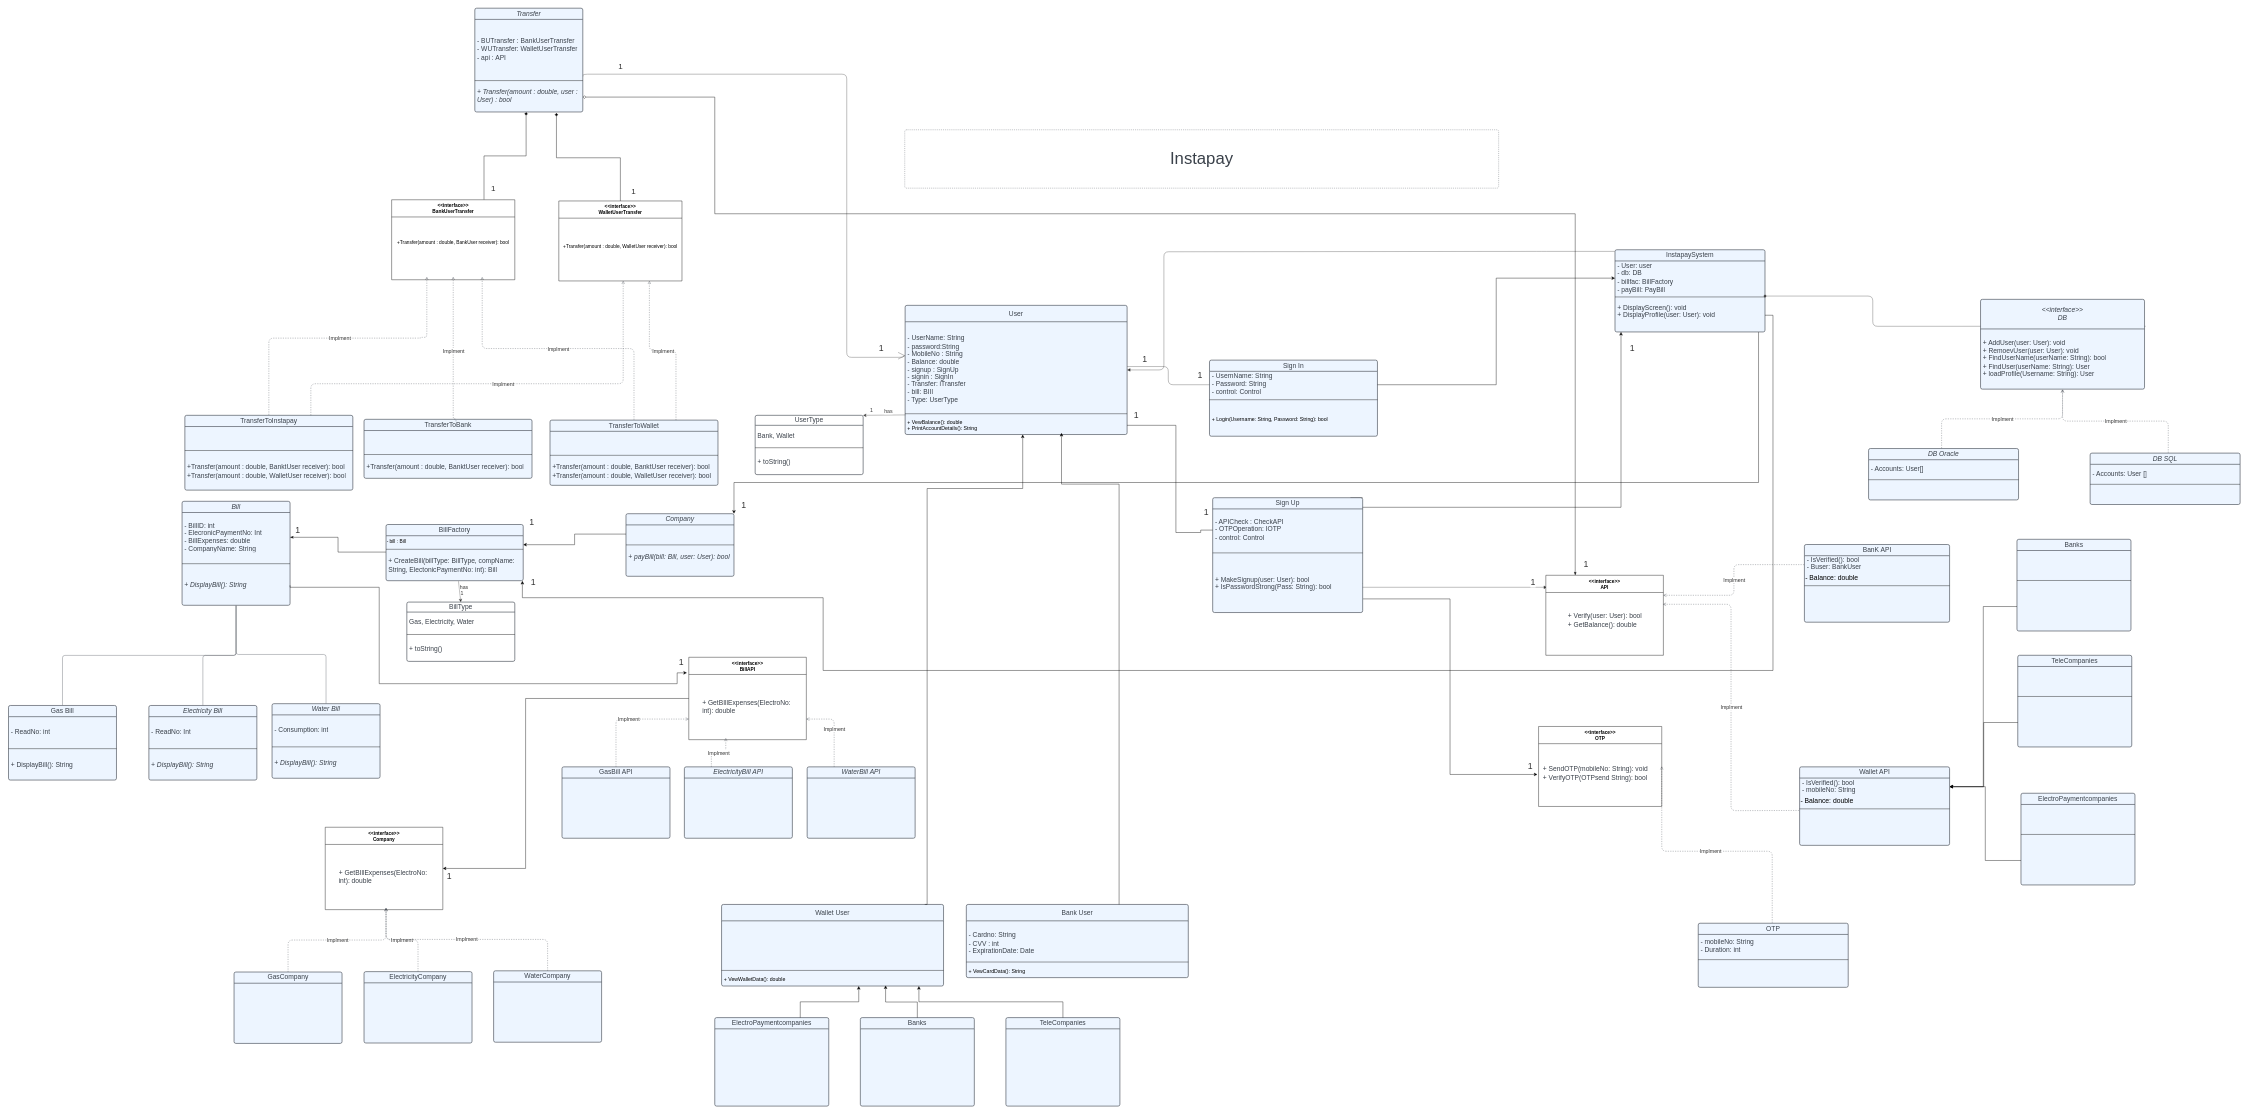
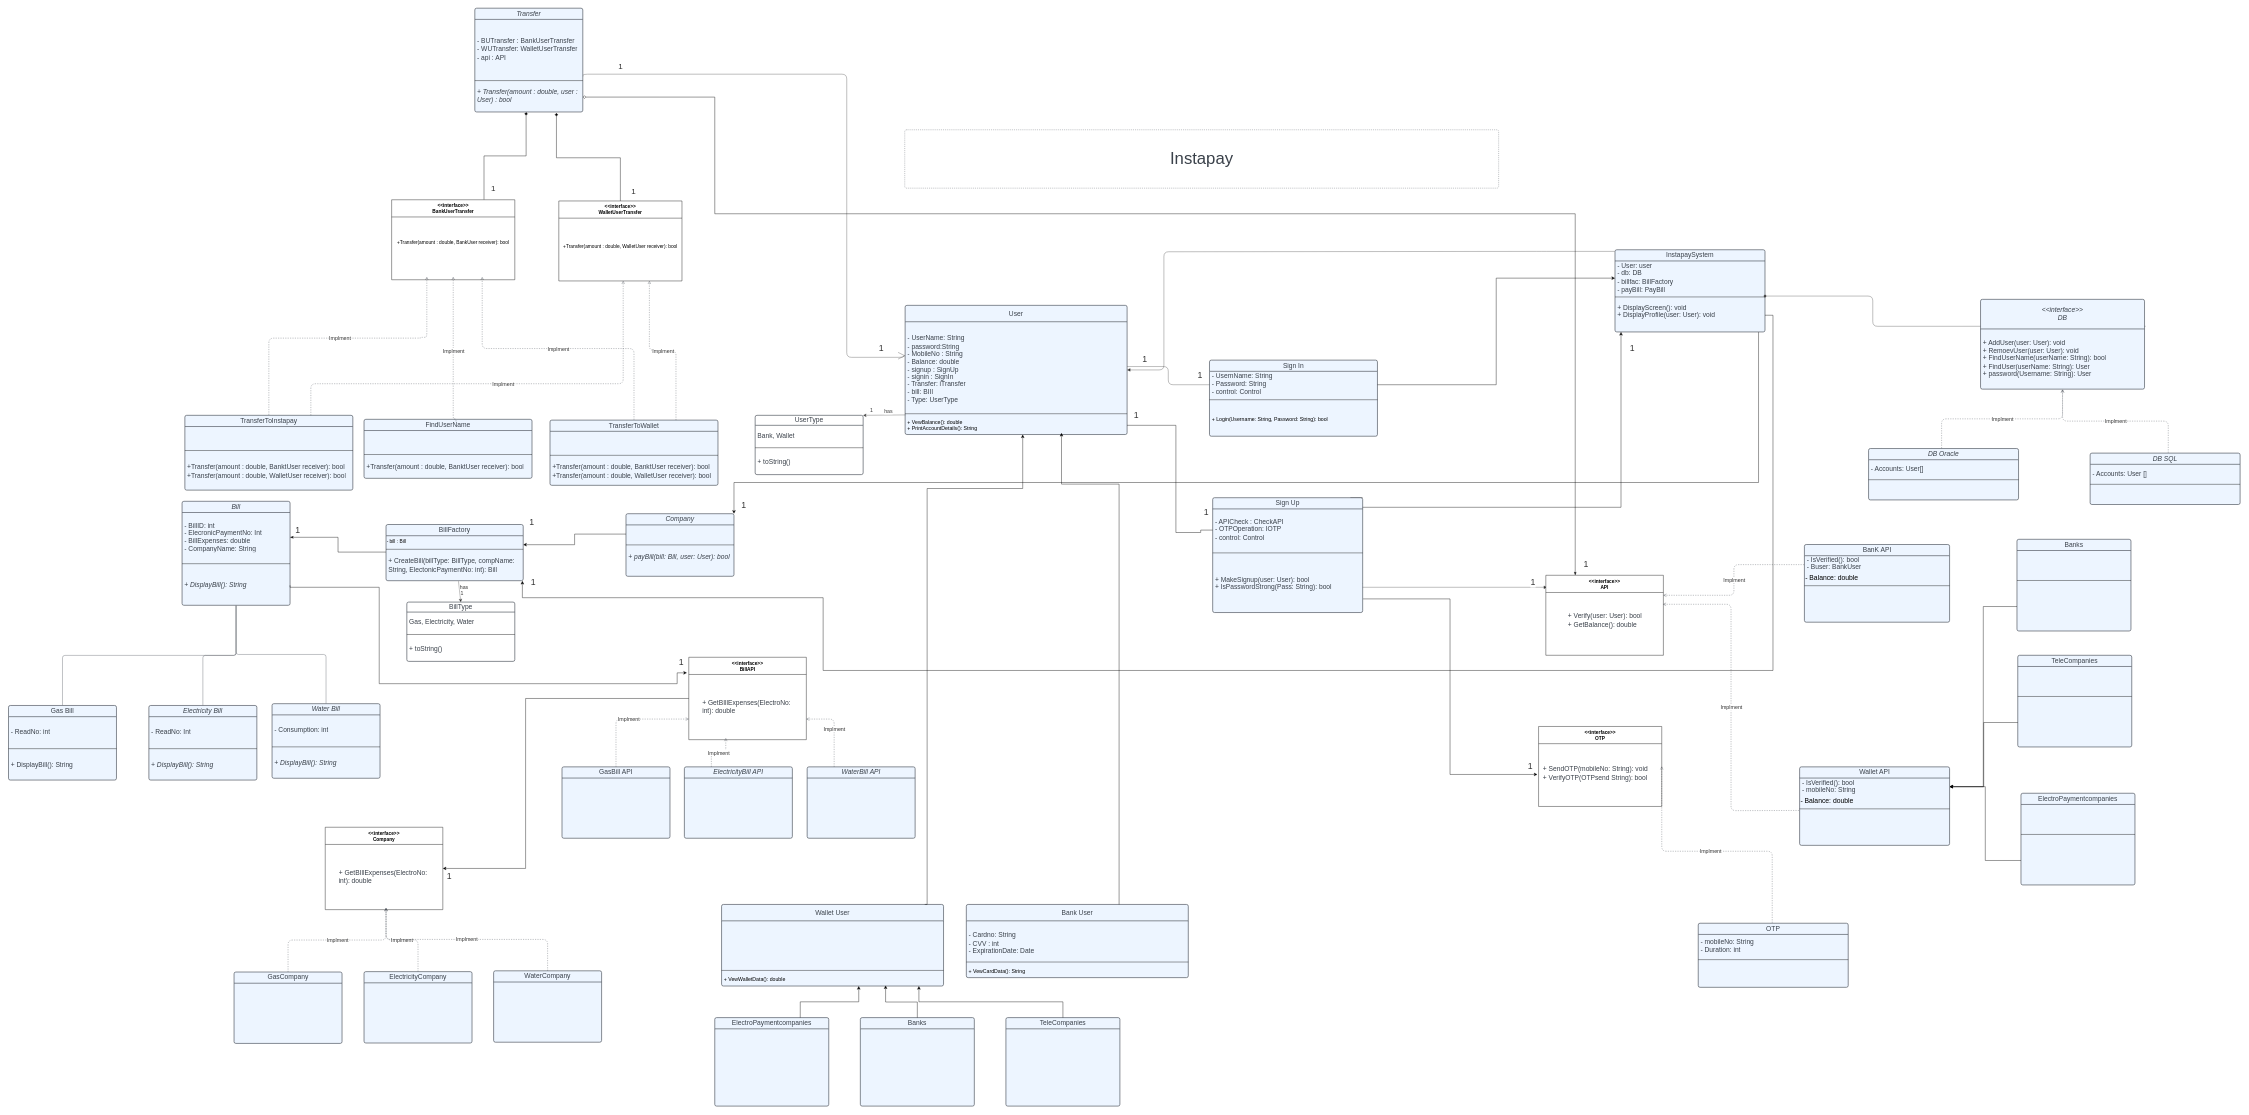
- <mxCell id="106" value="&lt;div style=&quot;display: flex; justify-content: null; text-align: null; align-items: baseline; font-size: 0; line-height: 1.25;margin-top: -2px;&quot;&gt;&lt;span&gt;&lt;span style=&quot;font-size:16.7px;color:#3a414a;&quot;&gt;+ AddUser(user: User): void&lt;br&gt;&lt;/span&gt;&lt;/span&gt;&lt;/div&gt;&lt;div style=&quot;display: flex; justify-content: null; text-align: null; align-items: baseline; font-size: 0; line-height: 1.25;margin-top: -2px;&quot;&gt;&lt;span&gt;&lt;span style=&quot;font-size:16.7px;color:#3a414a;&quot;&gt;+ RemoevUser(user: User): void&lt;br&gt;&lt;/span&gt;&lt;/span&gt;&lt;/div&gt;&lt;div style=&quot;display: flex; justify-content: null; text-align: null; align-items: baseline; font-size: 0; line-height: 1.25;margin-top: -2px;&quot;&gt;&lt;span&gt;&lt;span style=&quot;font-size:16.7px;color:#3a414a;&quot;&gt;+ FindUserName(userName: String): bool&lt;br&gt;+ FindUser(userName: String): User&lt;span style=&quot;white-space: pre;&quot;&gt;&#09;&lt;/span&gt;&lt;/span&gt;&lt;/span&gt;&lt;/div&gt;&lt;div style=&quot;display: flex; justify-content: null; text-align: null; align-items: baseline; font-size: 0; line-height: 1.25;margin-top: -2px;&quot;&gt;&lt;span&gt;&lt;span style=&quot;font-size:16.7px;color:#3a414a;&quot;&gt;+ loadProfile(Username: String): User&lt;br&gt;&lt;/span&gt;&lt;/span&gt;&lt;/div&gt;&lt;div style=&quot;display: flex; justify-content: null; text-align: null; align-items: baseline; font-size: 0; line-height: 1.25;margin-top: -2px;&quot;&gt;&lt;span&gt;&lt;/span&gt;&lt;/div&gt;" style="part=1;html=1;resizeHeight=0;strokeColor=none;fillColor=none;align=left;verticalAlign=middle;spacingLeft=4;spacingRight=4;overflow=hidden;rotatable=0;points=[[0,0.5],[1,0.5]];portConstraint=eastwest;swimlaneFillColor=#edf5ff;strokeOpacity=100;fillOpacity=100;whiteSpace=wrap;fontSize=16.7;fontColor=#3a414a;" parent="105" vertex="1"><mxGeometry y="74" width="410" height="150.5" as="geometry" /></mxCell>
+ <mxCell id="106" value="&lt;div style=&quot;display: flex; justify-content: null; text-align: null; align-items: baseline; font-size: 0; line-height: 1.25;margin-top: -2px;&quot;&gt;&lt;span&gt;&lt;span style=&quot;font-size:16.7px;color:#3a414a;&quot;&gt;+ AddUser(user: User): void&lt;br&gt;&lt;/span&gt;&lt;/span&gt;&lt;/div&gt;&lt;div style=&quot;display: flex; justify-content: null; text-align: null; align-items: baseline; font-size: 0; line-height: 1.25;margin-top: -2px;&quot;&gt;&lt;span&gt;&lt;span style=&quot;font-size:16.7px;color:#3a414a;&quot;&gt;+ RemoevUser(user: User): void&lt;br&gt;&lt;/span&gt;&lt;/span&gt;&lt;/div&gt;&lt;div style=&quot;display: flex; justify-content: null; text-align: null; align-items: baseline; font-size: 0; line-height: 1.25;margin-top: -2px;&quot;&gt;&lt;span&gt;&lt;span style=&quot;font-size:16.7px;color:#3a414a;&quot;&gt;+ FindUserName(userName: String): bool&lt;br&gt;+ FindUser(userName: String): User&lt;span style=&quot;white-space: pre;&quot;&gt;&#09;&lt;/span&gt;&lt;/span&gt;&lt;/span&gt;&lt;/div&gt;&lt;div style=&quot;display: flex; justify-content: null; text-align: null; align-items: baseline; font-size: 0; line-height: 1.25;margin-top: -2px;&quot;&gt;&lt;span&gt;&lt;span style=&quot;font-size:16.7px;color:#3a414a;&quot;&gt;+ password(Username: String): User&lt;br&gt;&lt;/span&gt;&lt;/span&gt;&lt;/div&gt;&lt;div style=&quot;display: flex; justify-content: null; text-align: null; align-items: baseline; font-size: 0; line-height: 1.25;margin-top: -2px;&quot;&gt;&lt;span&gt;&lt;/span&gt;&lt;/div&gt;" style="part=1;html=1;resizeHeight=0;strokeColor=none;fillColor=none;align=left;verticalAlign=middle;spacingLeft=4;spacingRight=4;overflow=hidden;rotatable=0;points=[[0,0.5],[1,0.5]];portConstraint=eastwest;swimlaneFillColor=#edf5ff;strokeOpacity=100;fillOpacity=100;whiteSpace=wrap;fontSize=16.7;fontColor=#3a414a;" parent="105" vertex="1"><mxGeometry y="74" width="410" height="150.5" as="geometry" /></mxCell>
- <mxCell id="35" value="TransferToBank" style="html=1;overflow=block;blockSpacing=1;swimlane;childLayout=stackLayout;horizontal=1;horizontalStack=0;resizeParent=1;resizeParentMax=0;resizeLast=0;collapsible=0;fontStyle=0;marginBottom=0;swimlaneFillColor=#edf5ff;startSize=28;whiteSpace=wrap;fontSize=16.7;fontColor=#3a414a;align=center;spacing=0;strokeColor=#3a414a;strokeOpacity=100;fillOpacity=100;rounded=1;absoluteArcSize=1;arcSize=9;fillColor=#edf5ff;strokeWidth=1.5;" parent="1" vertex="1"><mxGeometry x="909" y="1048" width="420" height="147.5" as="geometry" /></mxCell>
+ <mxCell id="35" value="FindUserName" style="html=1;overflow=block;blockSpacing=1;swimlane;childLayout=stackLayout;horizontal=1;horizontalStack=0;resizeParent=1;resizeParentMax=0;resizeLast=0;collapsible=0;fontStyle=0;marginBottom=0;swimlaneFillColor=#edf5ff;startSize=28;whiteSpace=wrap;fontSize=16.7;fontColor=#3a414a;align=center;spacing=0;strokeColor=#3a414a;strokeOpacity=100;fillOpacity=100;rounded=1;absoluteArcSize=1;arcSize=9;fillColor=#edf5ff;strokeWidth=1.5;" parent="1" vertex="1"><mxGeometry x="909" y="1048" width="420" height="147.5" as="geometry" /></mxCell>
